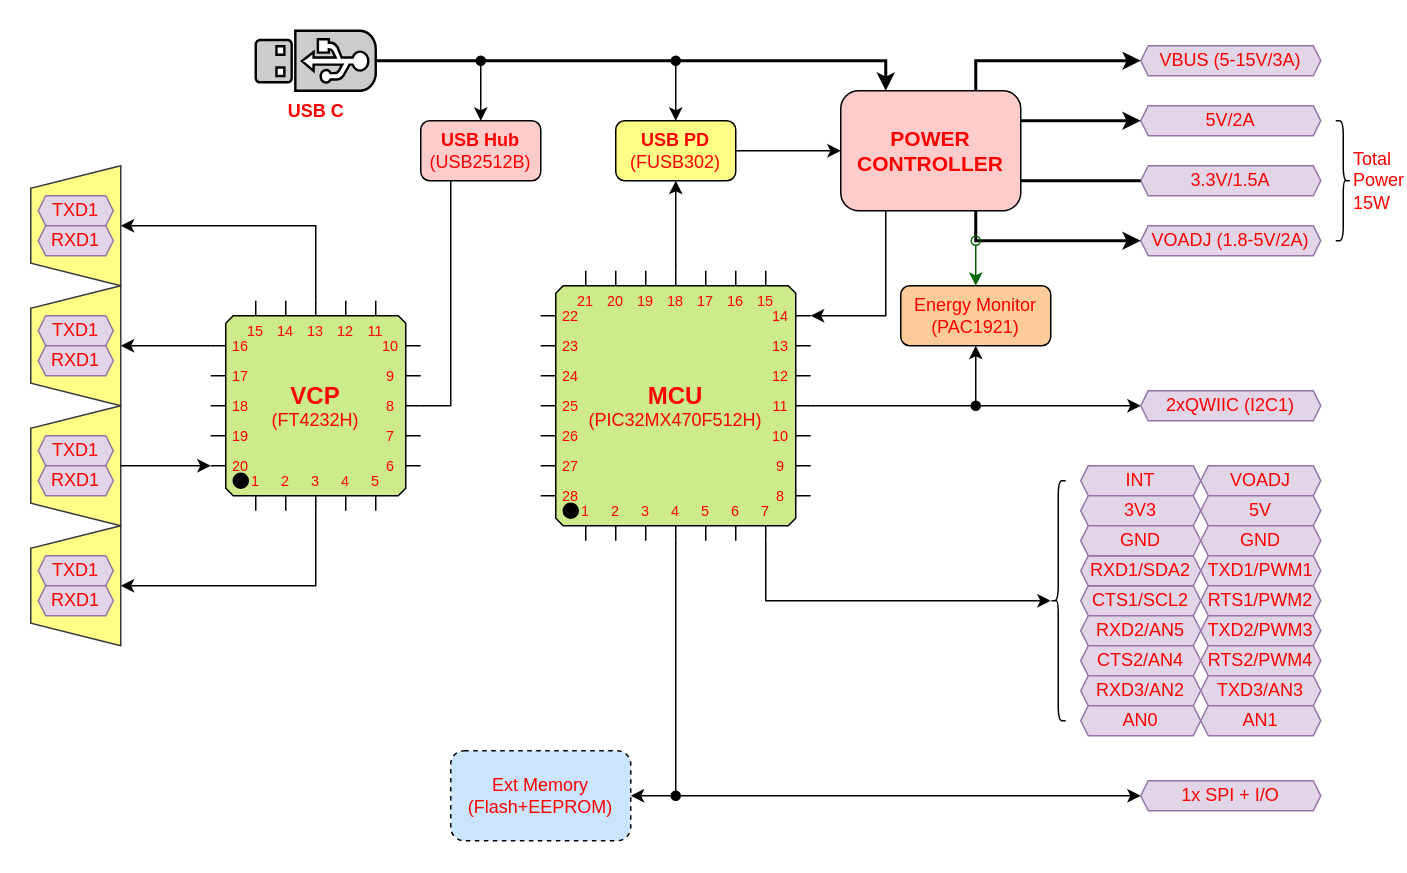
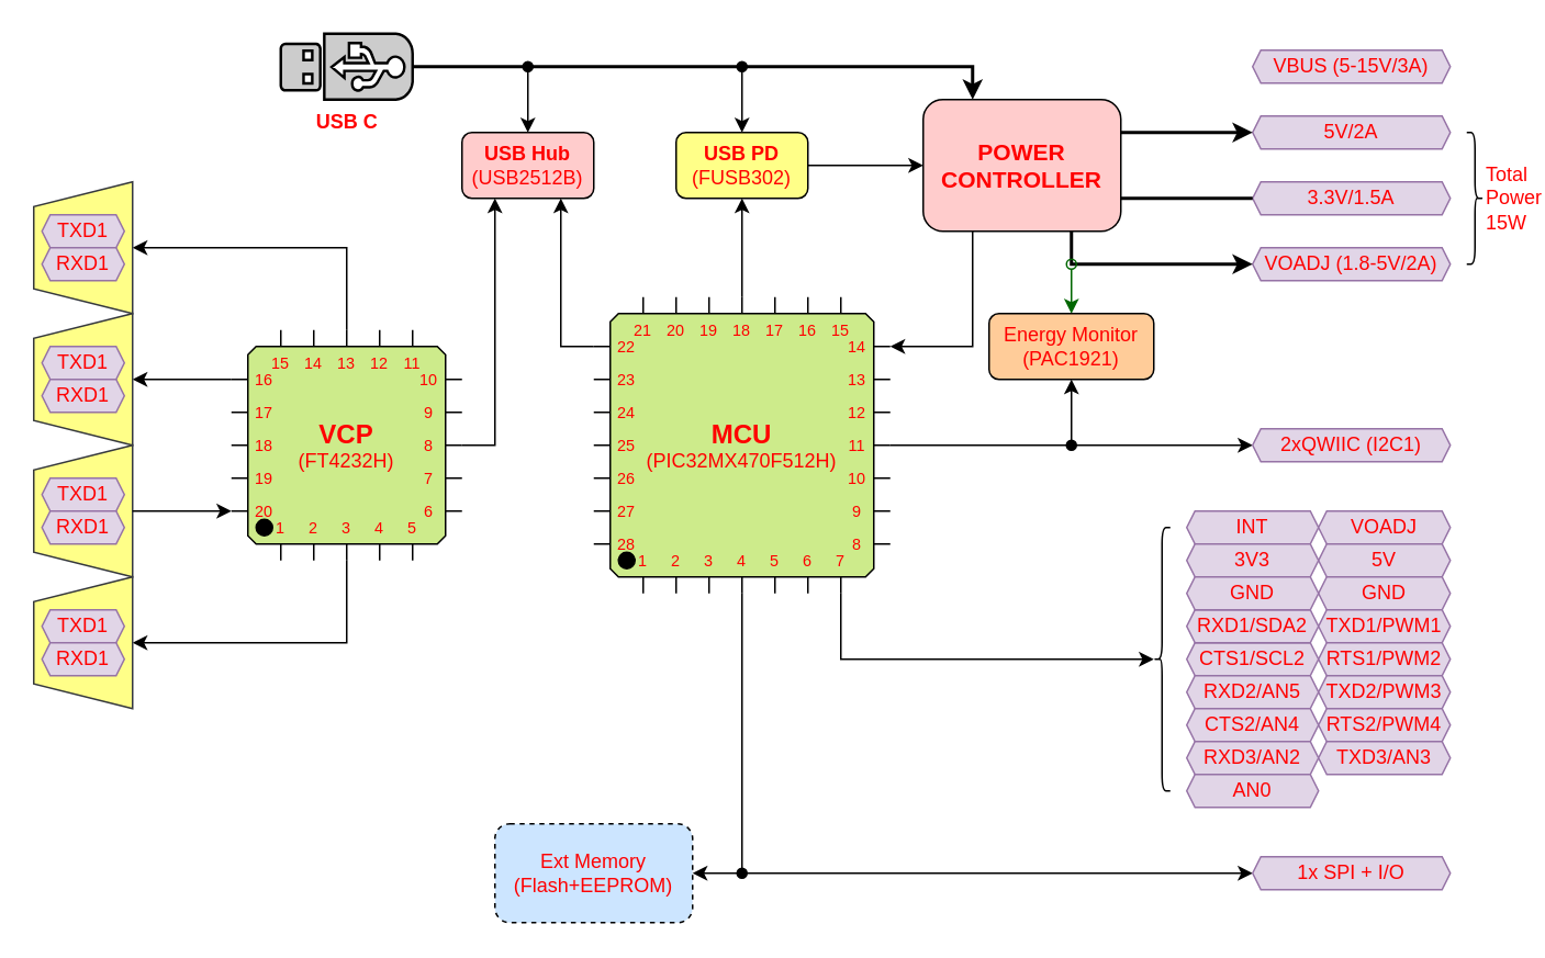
- <mxCell id="19" style="edgeStyle=orthogonalEdgeStyle;rounded=0;orthogonalLoop=1;jettySize=auto;html=1;exitX=0.75;exitY=0;exitDx=0;exitDy=0;entryX=0;entryY=0.5;entryDx=0;entryDy=0;fontColor=#FF0000;strokeColor=#000000;strokeWidth=2;" parent="1" source="22" target="13" edge="1"><mxGeometry relative="1" as="geometry" /></mxCell>
- <mxCell id="52" style="edgeStyle=orthogonalEdgeStyle;rounded=0;orthogonalLoop=1;jettySize=auto;html=1;entryX=0.25;entryY=1;entryDx=0;entryDy=0;endArrow=none;" edge="1" parent="1" source="56" target="51"><mxGeometry relative="1" as="geometry"><Array as="points"><mxPoint x="300" y="270" /></Array></mxGeometry></mxCell>
+ <mxCell id="52" style="edgeStyle=orthogonalEdgeStyle;rounded=0;orthogonalLoop=1;jettySize=auto;html=1;entryX=0.25;entryY=1;entryDx=0;entryDy=0;" edge="1" parent="1" source="56" target="51"><mxGeometry relative="1" as="geometry"><Array as="points"><mxPoint x="300" y="270" /></Array></mxGeometry></mxCell>
+ <mxCell id="7" style="edgeStyle=orthogonalEdgeStyle;rounded=0;orthogonalLoop=1;jettySize=auto;html=1;exitX=0;exitY=0;exitDx=0;exitDy=30;exitPerimeter=0;entryX=0.75;entryY=1;entryDx=0;entryDy=0;" edge="1" parent="1" source="12" target="51"><mxGeometry relative="1" as="geometry" /></mxCell>
- <mxCell id="42" value="AN1" style="shape=hexagon;perimeter=hexagonPerimeter2;whiteSpace=wrap;html=1;fixedSize=1;size=5;strokeColor=#9673a6;fillColor=#e1d5e7;fontColor=#FF0000;" parent="1" vertex="1"><mxGeometry x="800" y="470" width="80" height="20" as="geometry" /></mxCell>
